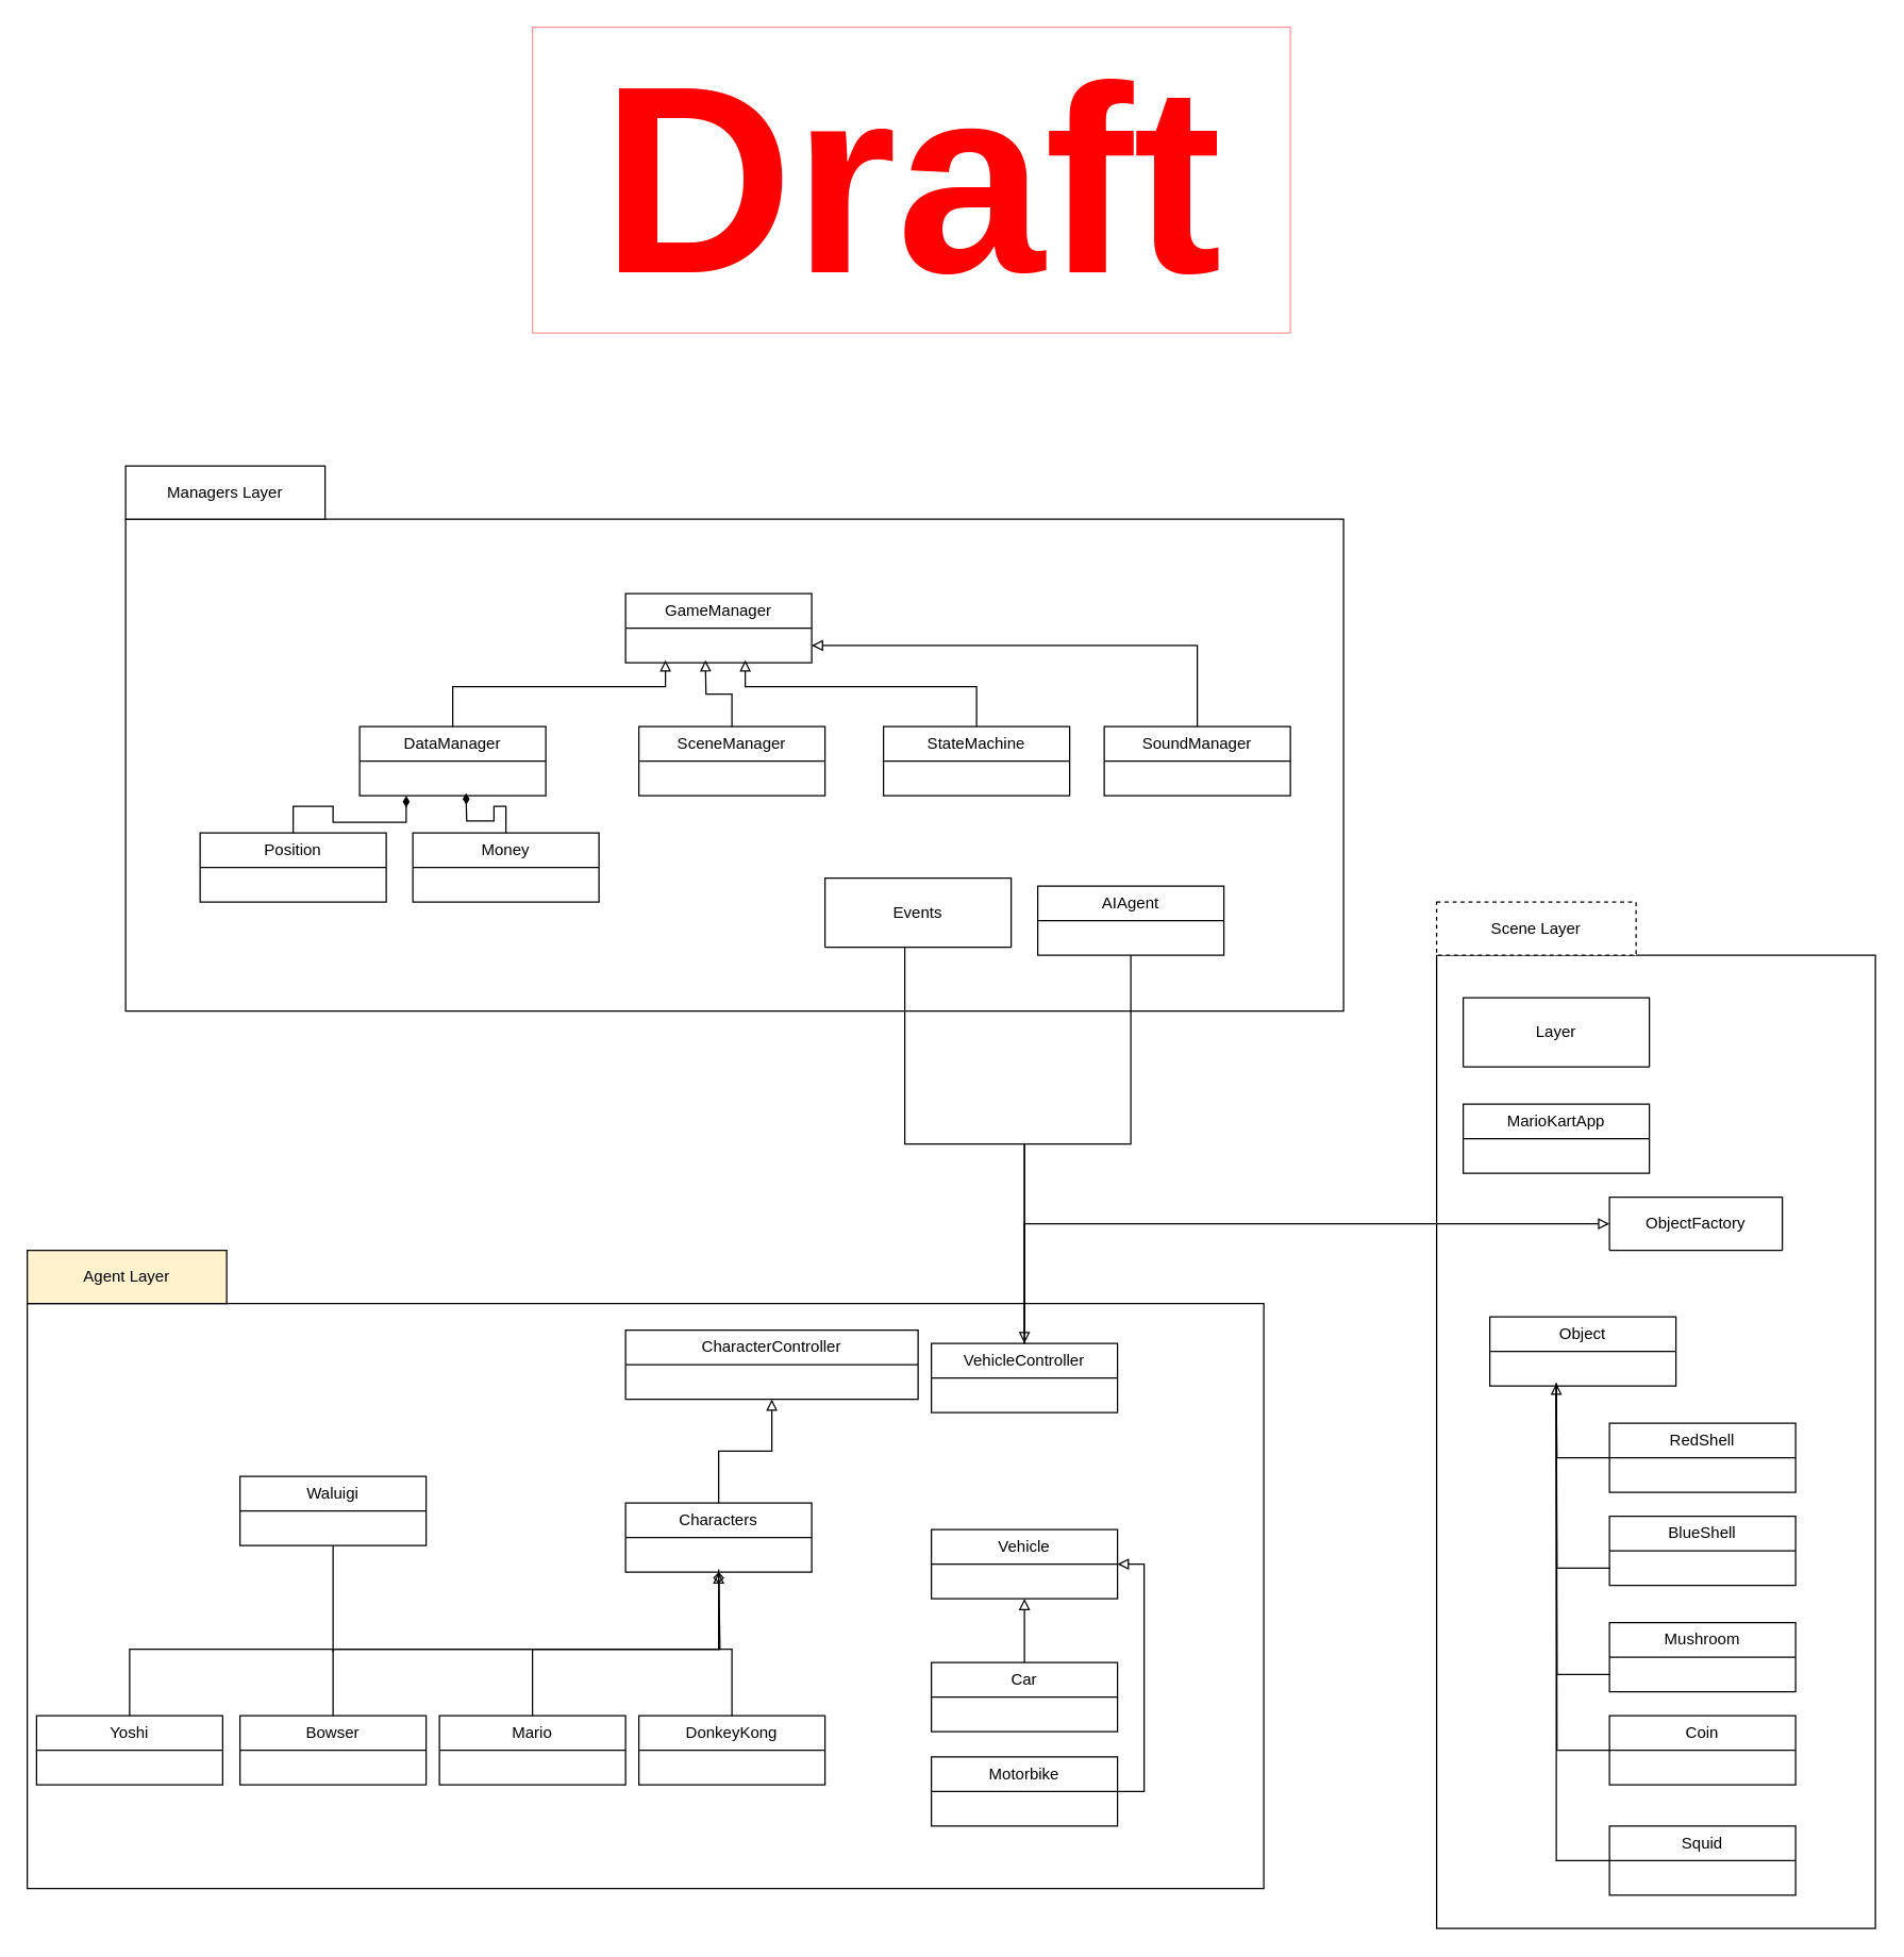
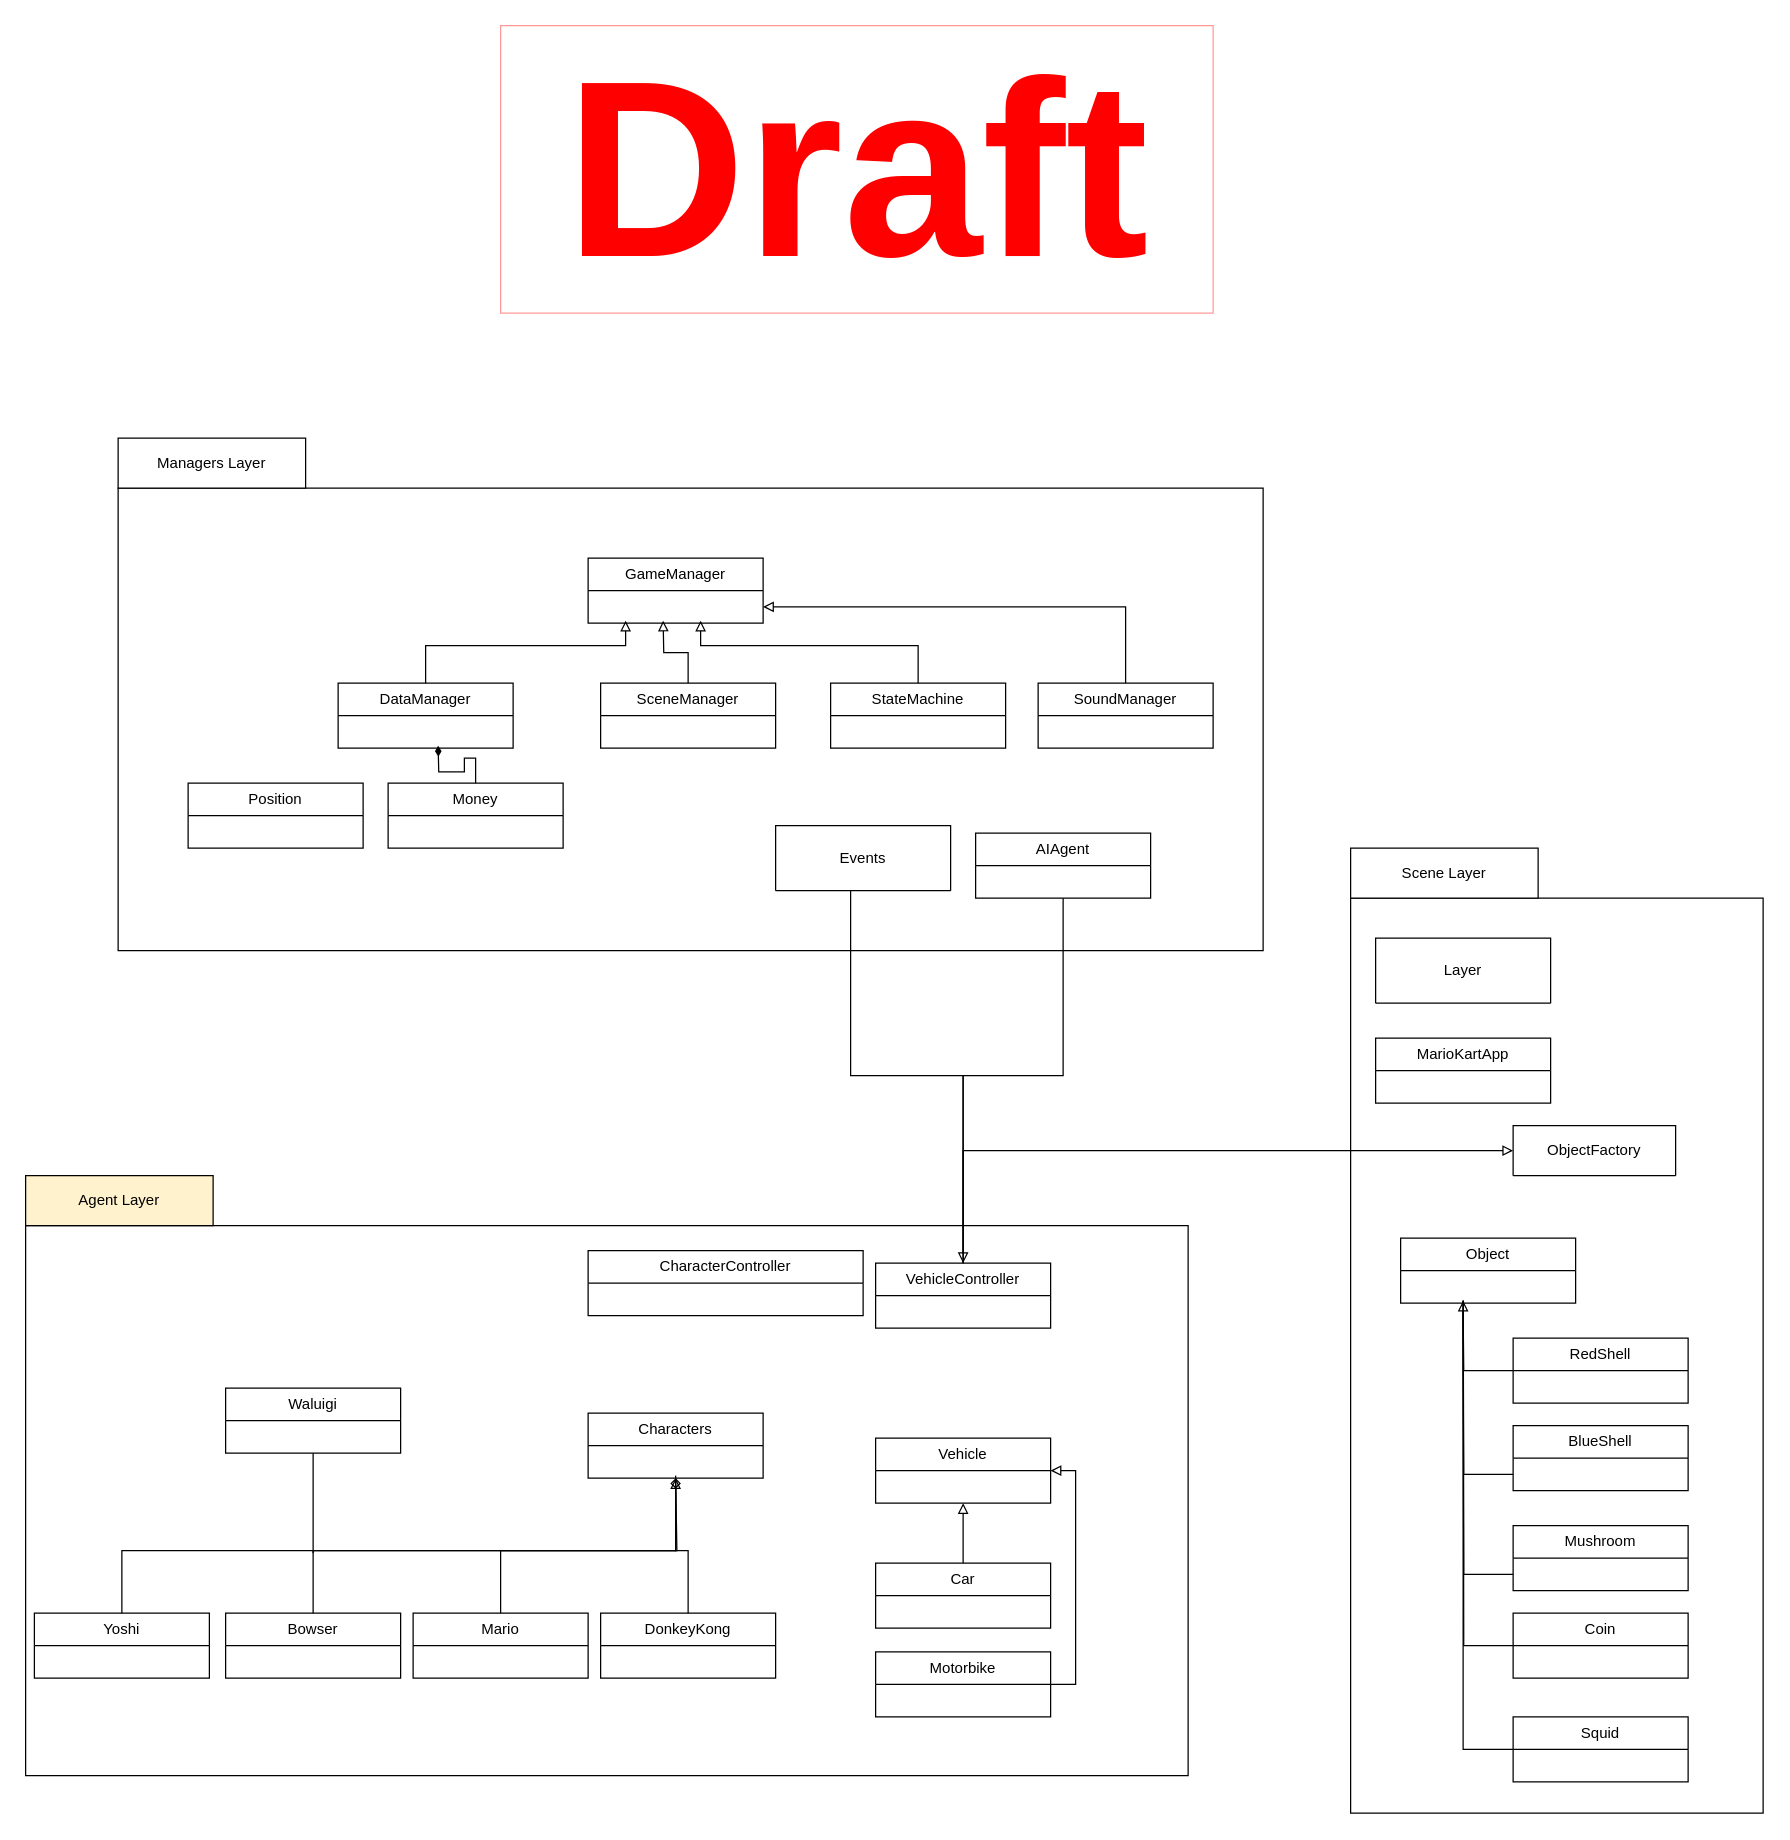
- <mxCell id="36" style="edgeStyle=orthogonalEdgeStyle;rounded=0;orthogonalLoop=1;jettySize=auto;html=1;endArrow=none;endFill=0;startArrow=diamondThin;startFill=1;exitX=0.25;exitY=1;exitDx=0;exitDy=0;" parent="1" source="35" target="37" edge="1"><mxGeometry relative="1" as="geometry" /></mxCell>
- <mxCell id="32" value="Scene Layer" style="html=1;whiteSpace=wrap;dashed=1;" parent="1" vertex="1"><mxGeometry x="1080" y="678" width="150" height="40" as="geometry" /></mxCell>
+ <mxCell id="32" value="Scene Layer" style="html=1;whiteSpace=wrap;" parent="1" vertex="1"><mxGeometry x="1080" y="678" width="150" height="40" as="geometry" /></mxCell>
- <mxCell id="23" style="edgeStyle=orthogonalEdgeStyle;rounded=0;orthogonalLoop=1;jettySize=auto;html=1;endArrow=none;endFill=0;startArrow=block;startFill=0;exitX=0.5;exitY=1;exitDx=0;exitDy=0;" parent="1" source="26" target="24" edge="1"><mxGeometry relative="1" as="geometry" /></mxCell>
